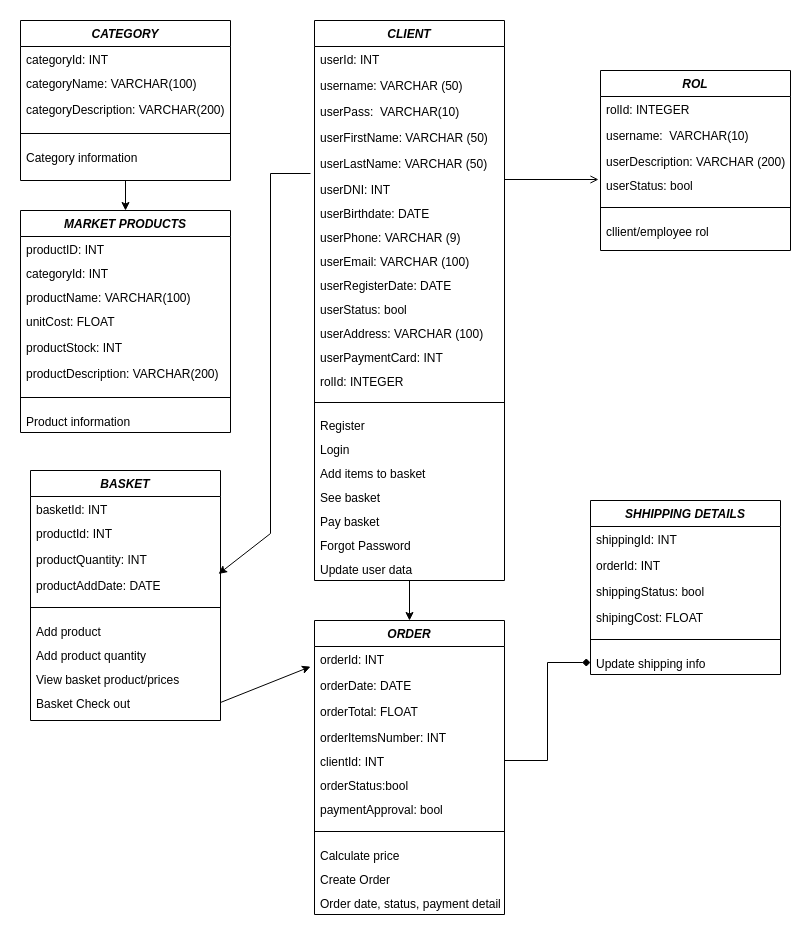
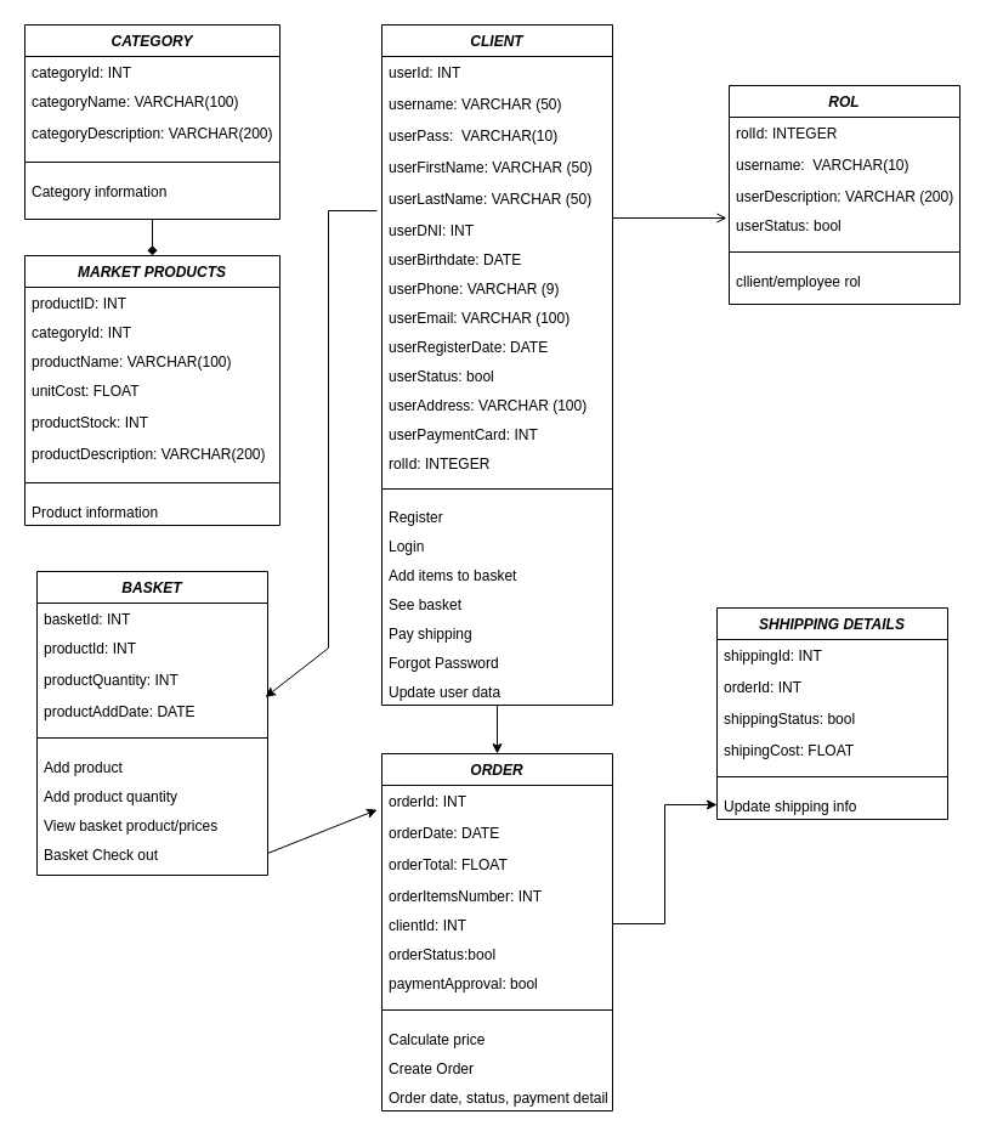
- <mxCell id="81" value="" style="endArrow=classic;html=1;rounded=0;exitX=0.5;exitY=1;exitDx=0;exitDy=0;entryX=0.5;entryY=0;entryDx=0;entryDy=0;" parent="1" source="65" target="72" edge="1"><mxGeometry width="50" height="50" relative="1" as="geometry"><mxPoint x="340" y="320" as="sourcePoint" /><mxPoint x="390" y="270" as="targetPoint" /></mxGeometry></mxCell>
+ <mxCell id="81" value="" style="endArrow=diamond;html=1;rounded=0;exitX=0.5;exitY=1;exitDx=0;exitDy=0;entryX=0.5;entryY=0;entryDx=0;entryDy=0;" parent="1" source="65" target="72" edge="1"><mxGeometry width="50" height="50" relative="1" as="geometry"><mxPoint x="340" y="320" as="sourcePoint" /><mxPoint x="390" y="270" as="targetPoint" /></mxGeometry></mxCell>
- <mxCell id="23" value="Pay basket" style="text;align=left;verticalAlign=top;spacingLeft=4;spacingRight=4;overflow=hidden;rotatable=0;points=[[0,0.5],[1,0.5]];portConstraint=eastwest;rounded=0;shadow=0;html=0;" parent="3" vertex="1"><mxGeometry y="488" width="190" height="24" as="geometry" /></mxCell>
+ <mxCell id="23" value="Pay shipping" style="text;align=left;verticalAlign=top;spacingLeft=4;spacingRight=4;overflow=hidden;rotatable=0;points=[[0,0.5],[1,0.5]];portConstraint=eastwest;rounded=0;shadow=0;html=0;" parent="3" vertex="1"><mxGeometry y="488" width="190" height="24" as="geometry" /></mxCell>
- <mxCell id="64" value="" style="edgeStyle=orthogonalEdgeStyle;rounded=0;orthogonalLoop=1;jettySize=auto;html=1;endArrow=diamond;" parent="1" source="50" target="63" edge="1"><mxGeometry relative="1" as="geometry" /></mxCell>
+ <mxCell id="64" value="" style="edgeStyle=orthogonalEdgeStyle;rounded=0;orthogonalLoop=1;jettySize=auto;html=1;" parent="1" source="50" target="63" edge="1"><mxGeometry relative="1" as="geometry" /></mxCell>
